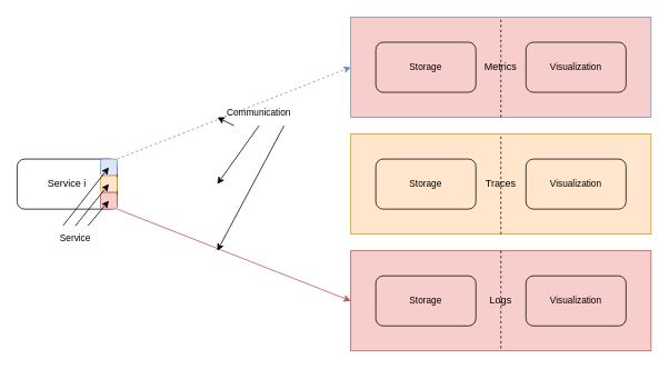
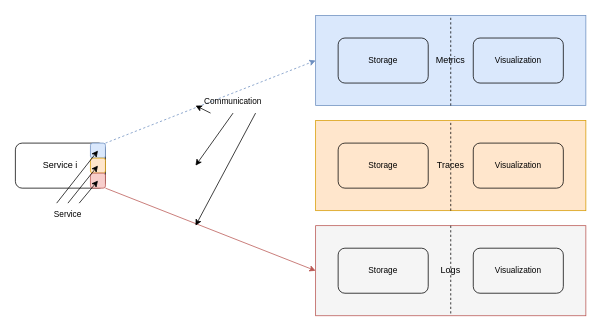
- <mxCell id="5" value="Metrics" style="rounded=0;whiteSpace=wrap;html=1;fillColor=#f8cecc;strokeColor=#6c8ebf;" vertex="1" parent="1"><mxGeometry x="420" y="20" width="360" height="120" as="geometry" /></mxCell>
+ <mxCell id="5" value="Metrics" style="rounded=0;whiteSpace=wrap;html=1;fillColor=#dae8fc;strokeColor=#6c8ebf;" vertex="1" parent="1"><mxGeometry x="420" y="20" width="360" height="120" as="geometry" /></mxCell>
- <mxCell id="7" value="Logs" style="rounded=0;whiteSpace=wrap;html=1;fillColor=#f8cecc;strokeColor=#b85450;" vertex="1" parent="1"><mxGeometry x="420" y="300" width="360" height="120" as="geometry" /></mxCell>
+ <mxCell id="7" value="Logs" style="rounded=0;whiteSpace=wrap;html=1;fillColor=#f5f5f5;strokeColor=#b85450;" vertex="1" parent="1"><mxGeometry x="420" y="300" width="360" height="120" as="geometry" /></mxCell>
